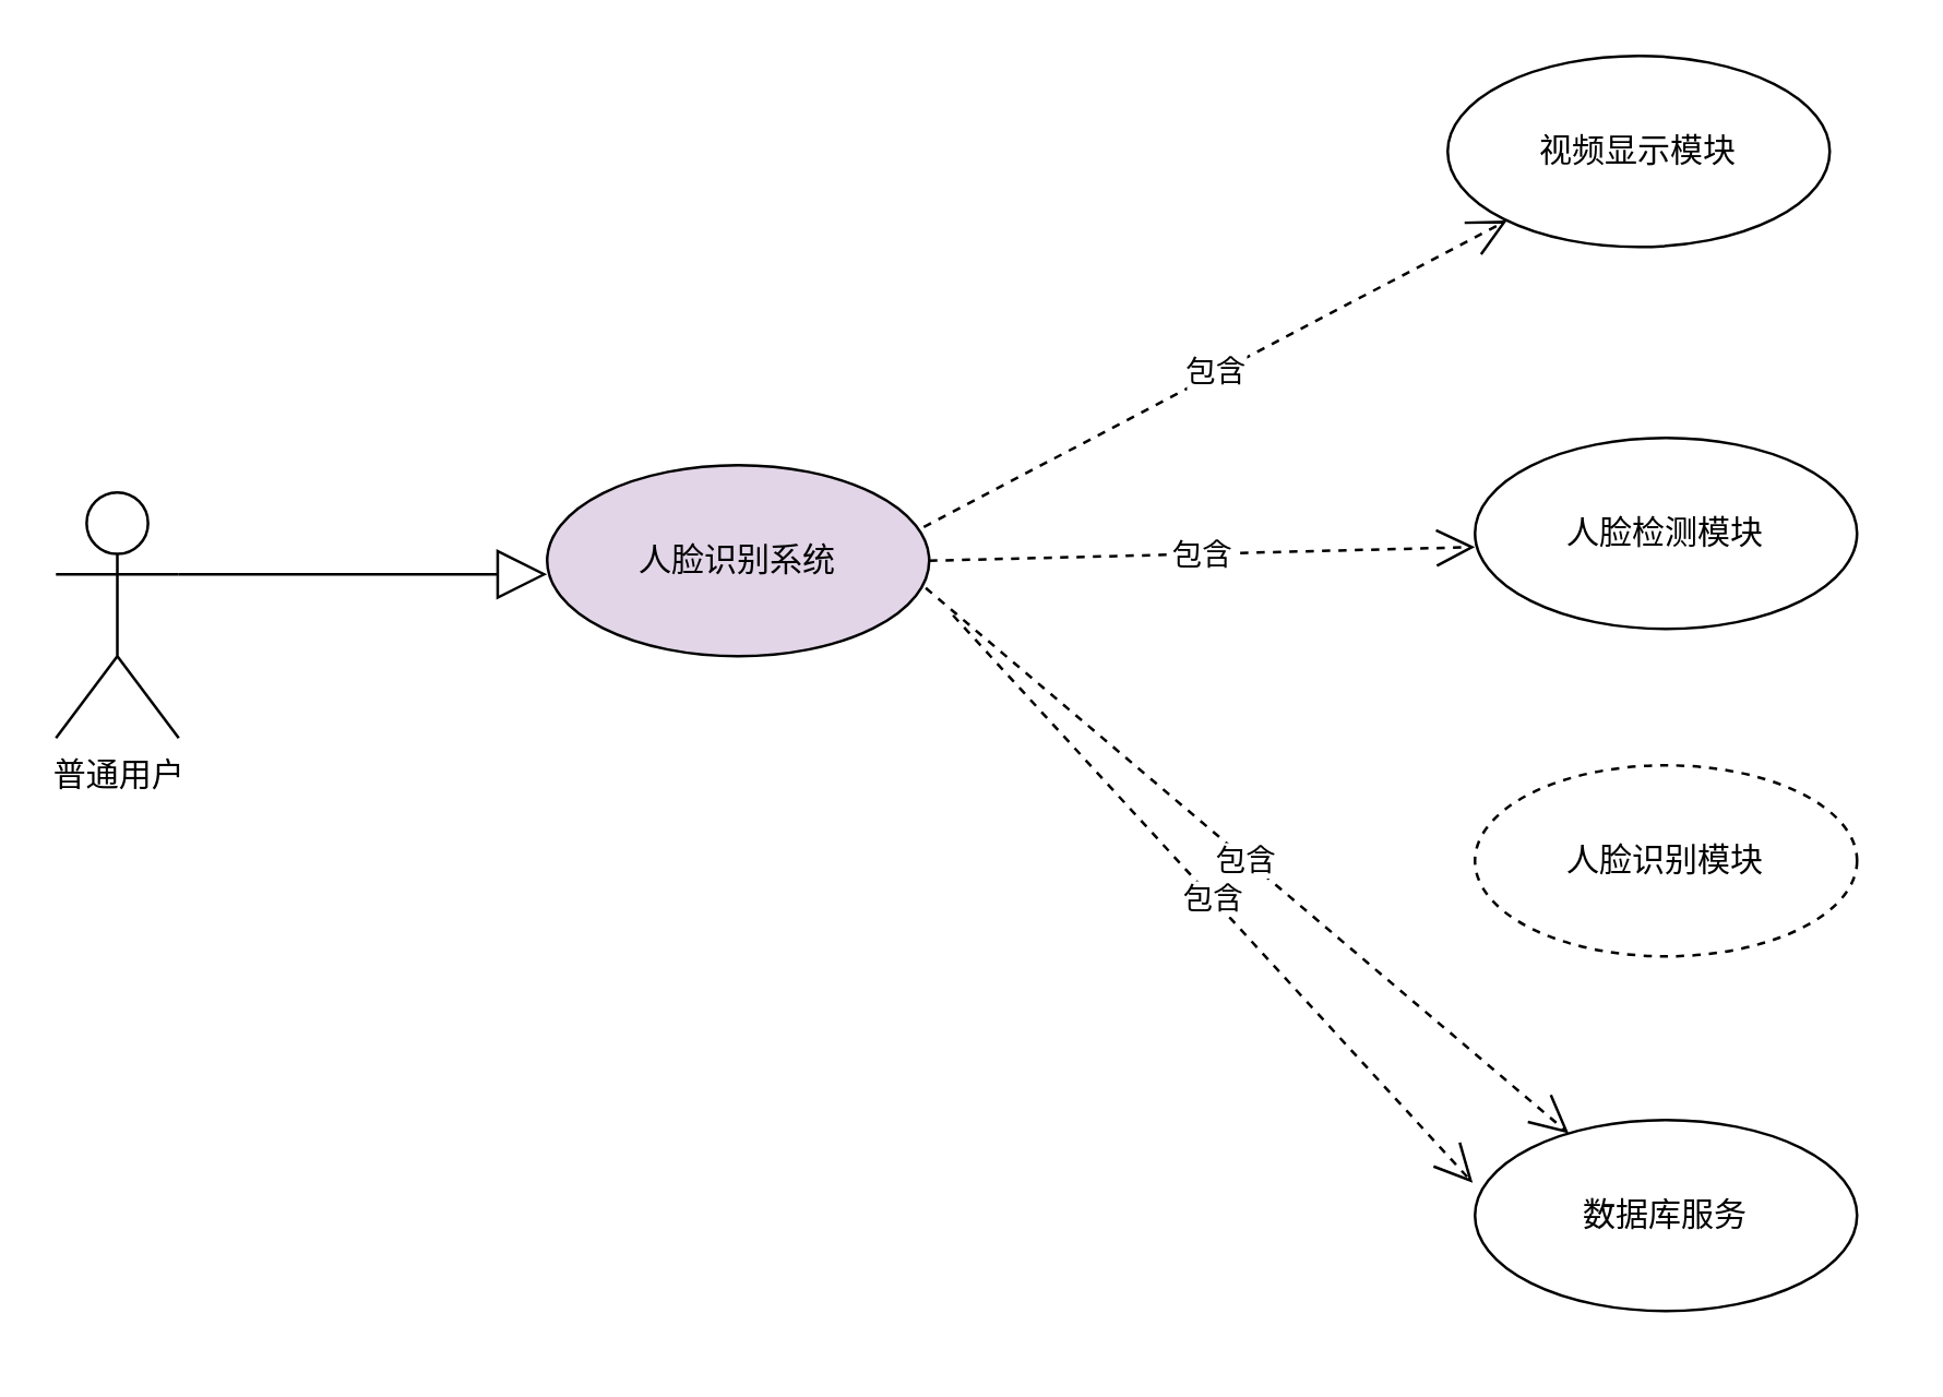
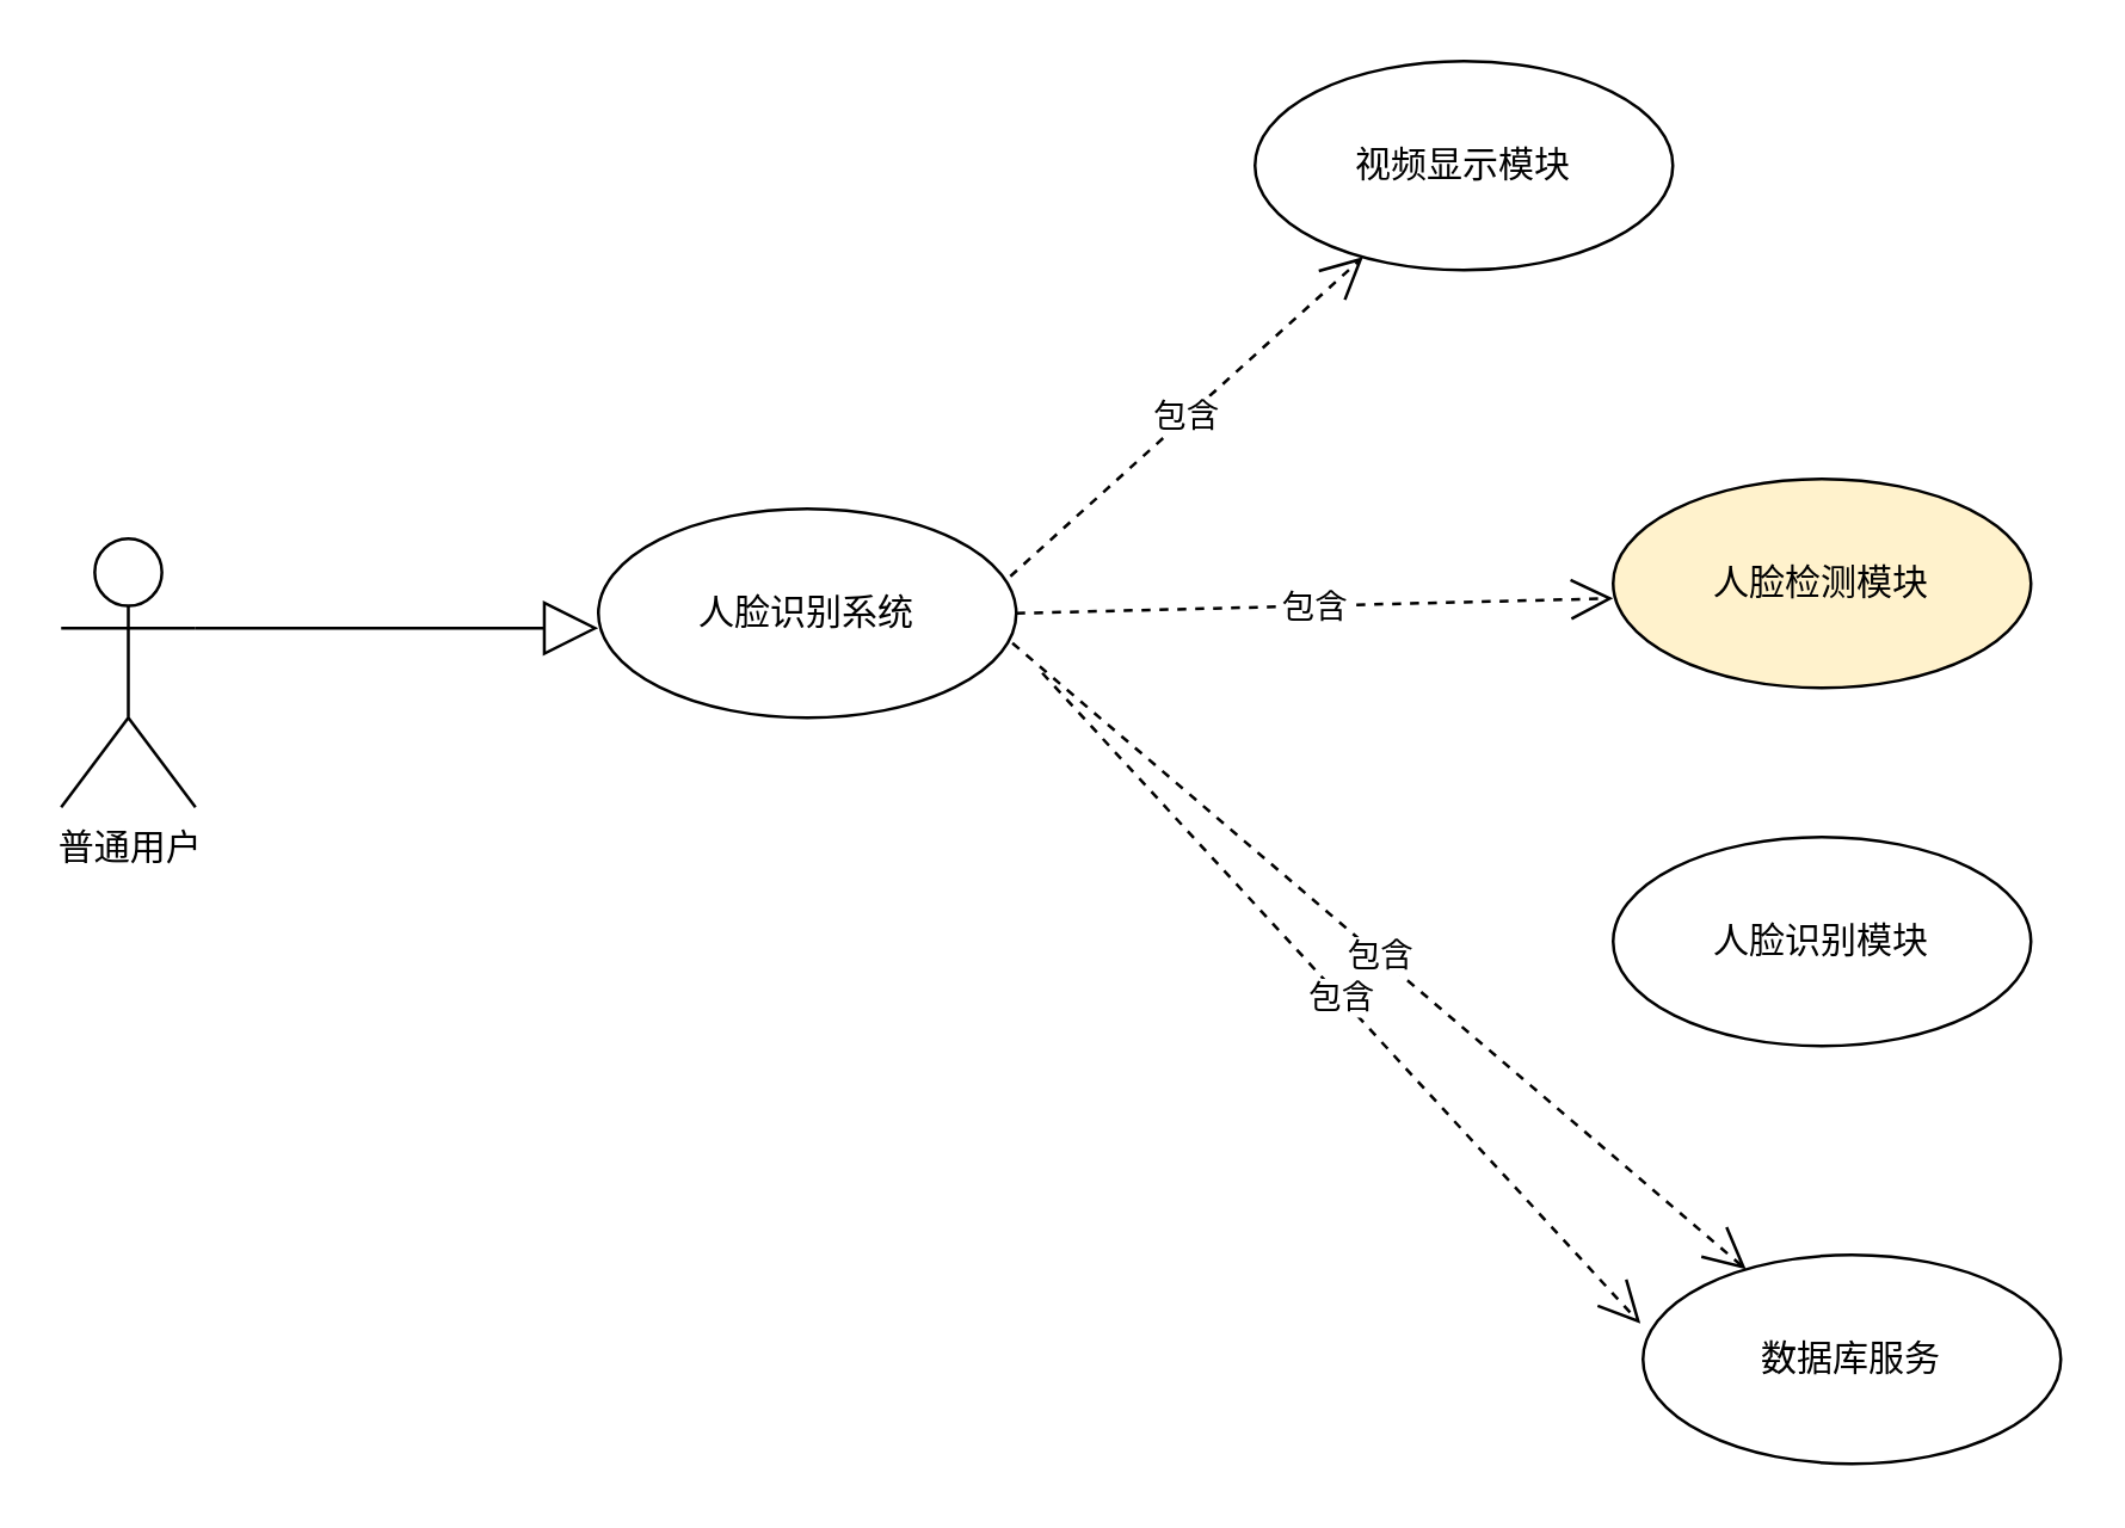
- <mxCell id="5" value="视频显示模块" style="ellipse;whiteSpace=wrap;html=1;" vertex="1" parent="1"><mxGeometry x="530" y="20" width="140" height="70" as="geometry" /></mxCell>
+ <mxCell id="5" value="视频显示模块" style="ellipse;whiteSpace=wrap;html=1;" vertex="1" parent="1"><mxGeometry x="420" y="20" width="140" height="70" as="geometry" /></mxCell>
- <mxCell id="8" value="人脸检测模块" style="ellipse;whiteSpace=wrap;html=1;" vertex="1" parent="1"><mxGeometry x="540" y="160" width="140" height="70" as="geometry" /></mxCell>
+ <mxCell id="8" value="人脸检测模块" style="ellipse;whiteSpace=wrap;html=1;fillColor=#fff2cc;" vertex="1" parent="1"><mxGeometry x="540" y="160" width="140" height="70" as="geometry" /></mxCell>
- <mxCell id="4" value="人脸识别系统" style="ellipse;whiteSpace=wrap;html=1;fillColor=#e1d5e7;" vertex="1" parent="1"><mxGeometry x="200" y="170" width="140" height="70" as="geometry" /></mxCell>
+ <mxCell id="4" value="人脸识别系统" style="ellipse;whiteSpace=wrap;html=1;" vertex="1" parent="1"><mxGeometry x="200" y="170" width="140" height="70" as="geometry" /></mxCell>
- <mxCell id="10" value="人脸识别模块" style="ellipse;whiteSpace=wrap;html=1;dashed=1;" vertex="1" parent="1"><mxGeometry x="540" y="280" width="140" height="70" as="geometry" /></mxCell>
+ <mxCell id="10" value="人脸识别模块" style="ellipse;whiteSpace=wrap;html=1;" vertex="1" parent="1"><mxGeometry x="540" y="280" width="140" height="70" as="geometry" /></mxCell>
- <mxCell id="11" value="数据库服务" style="ellipse;whiteSpace=wrap;html=1;" vertex="1" parent="1"><mxGeometry x="540" y="410" width="140" height="70" as="geometry" /></mxCell>
+ <mxCell id="11" value="数据库服务" style="ellipse;whiteSpace=wrap;html=1;" vertex="1" parent="1"><mxGeometry x="550" y="420" width="140" height="70" as="geometry" /></mxCell>
